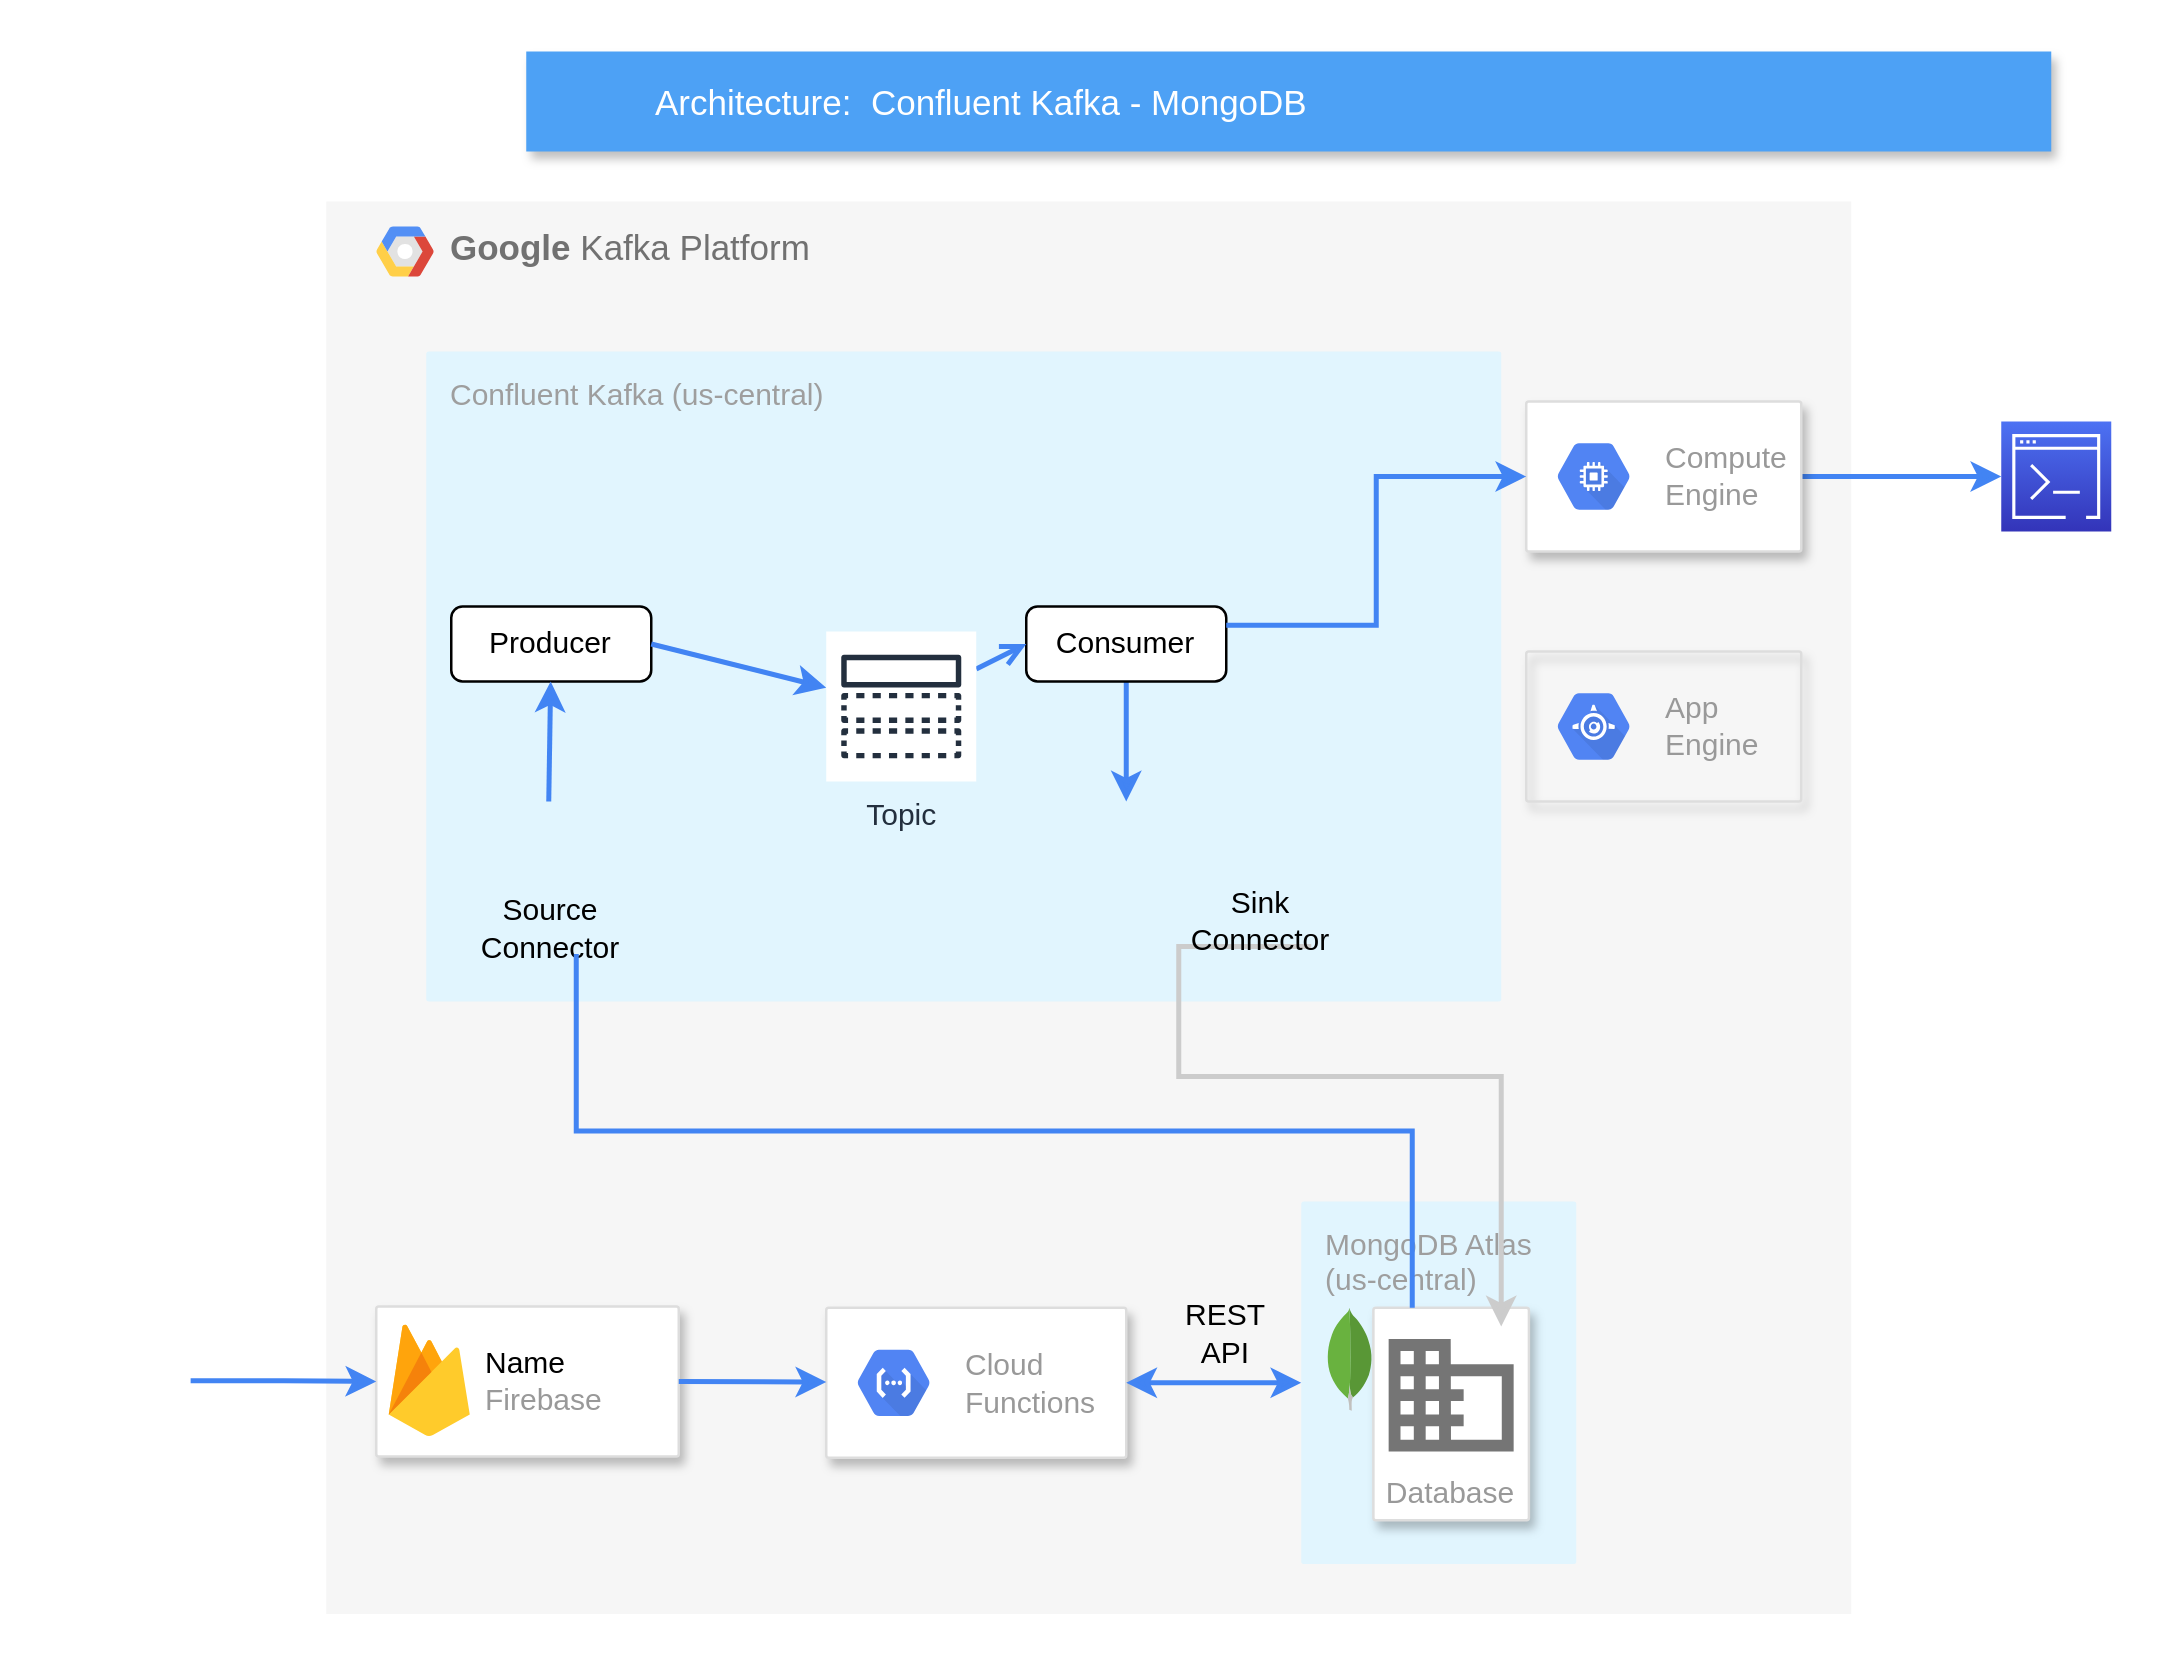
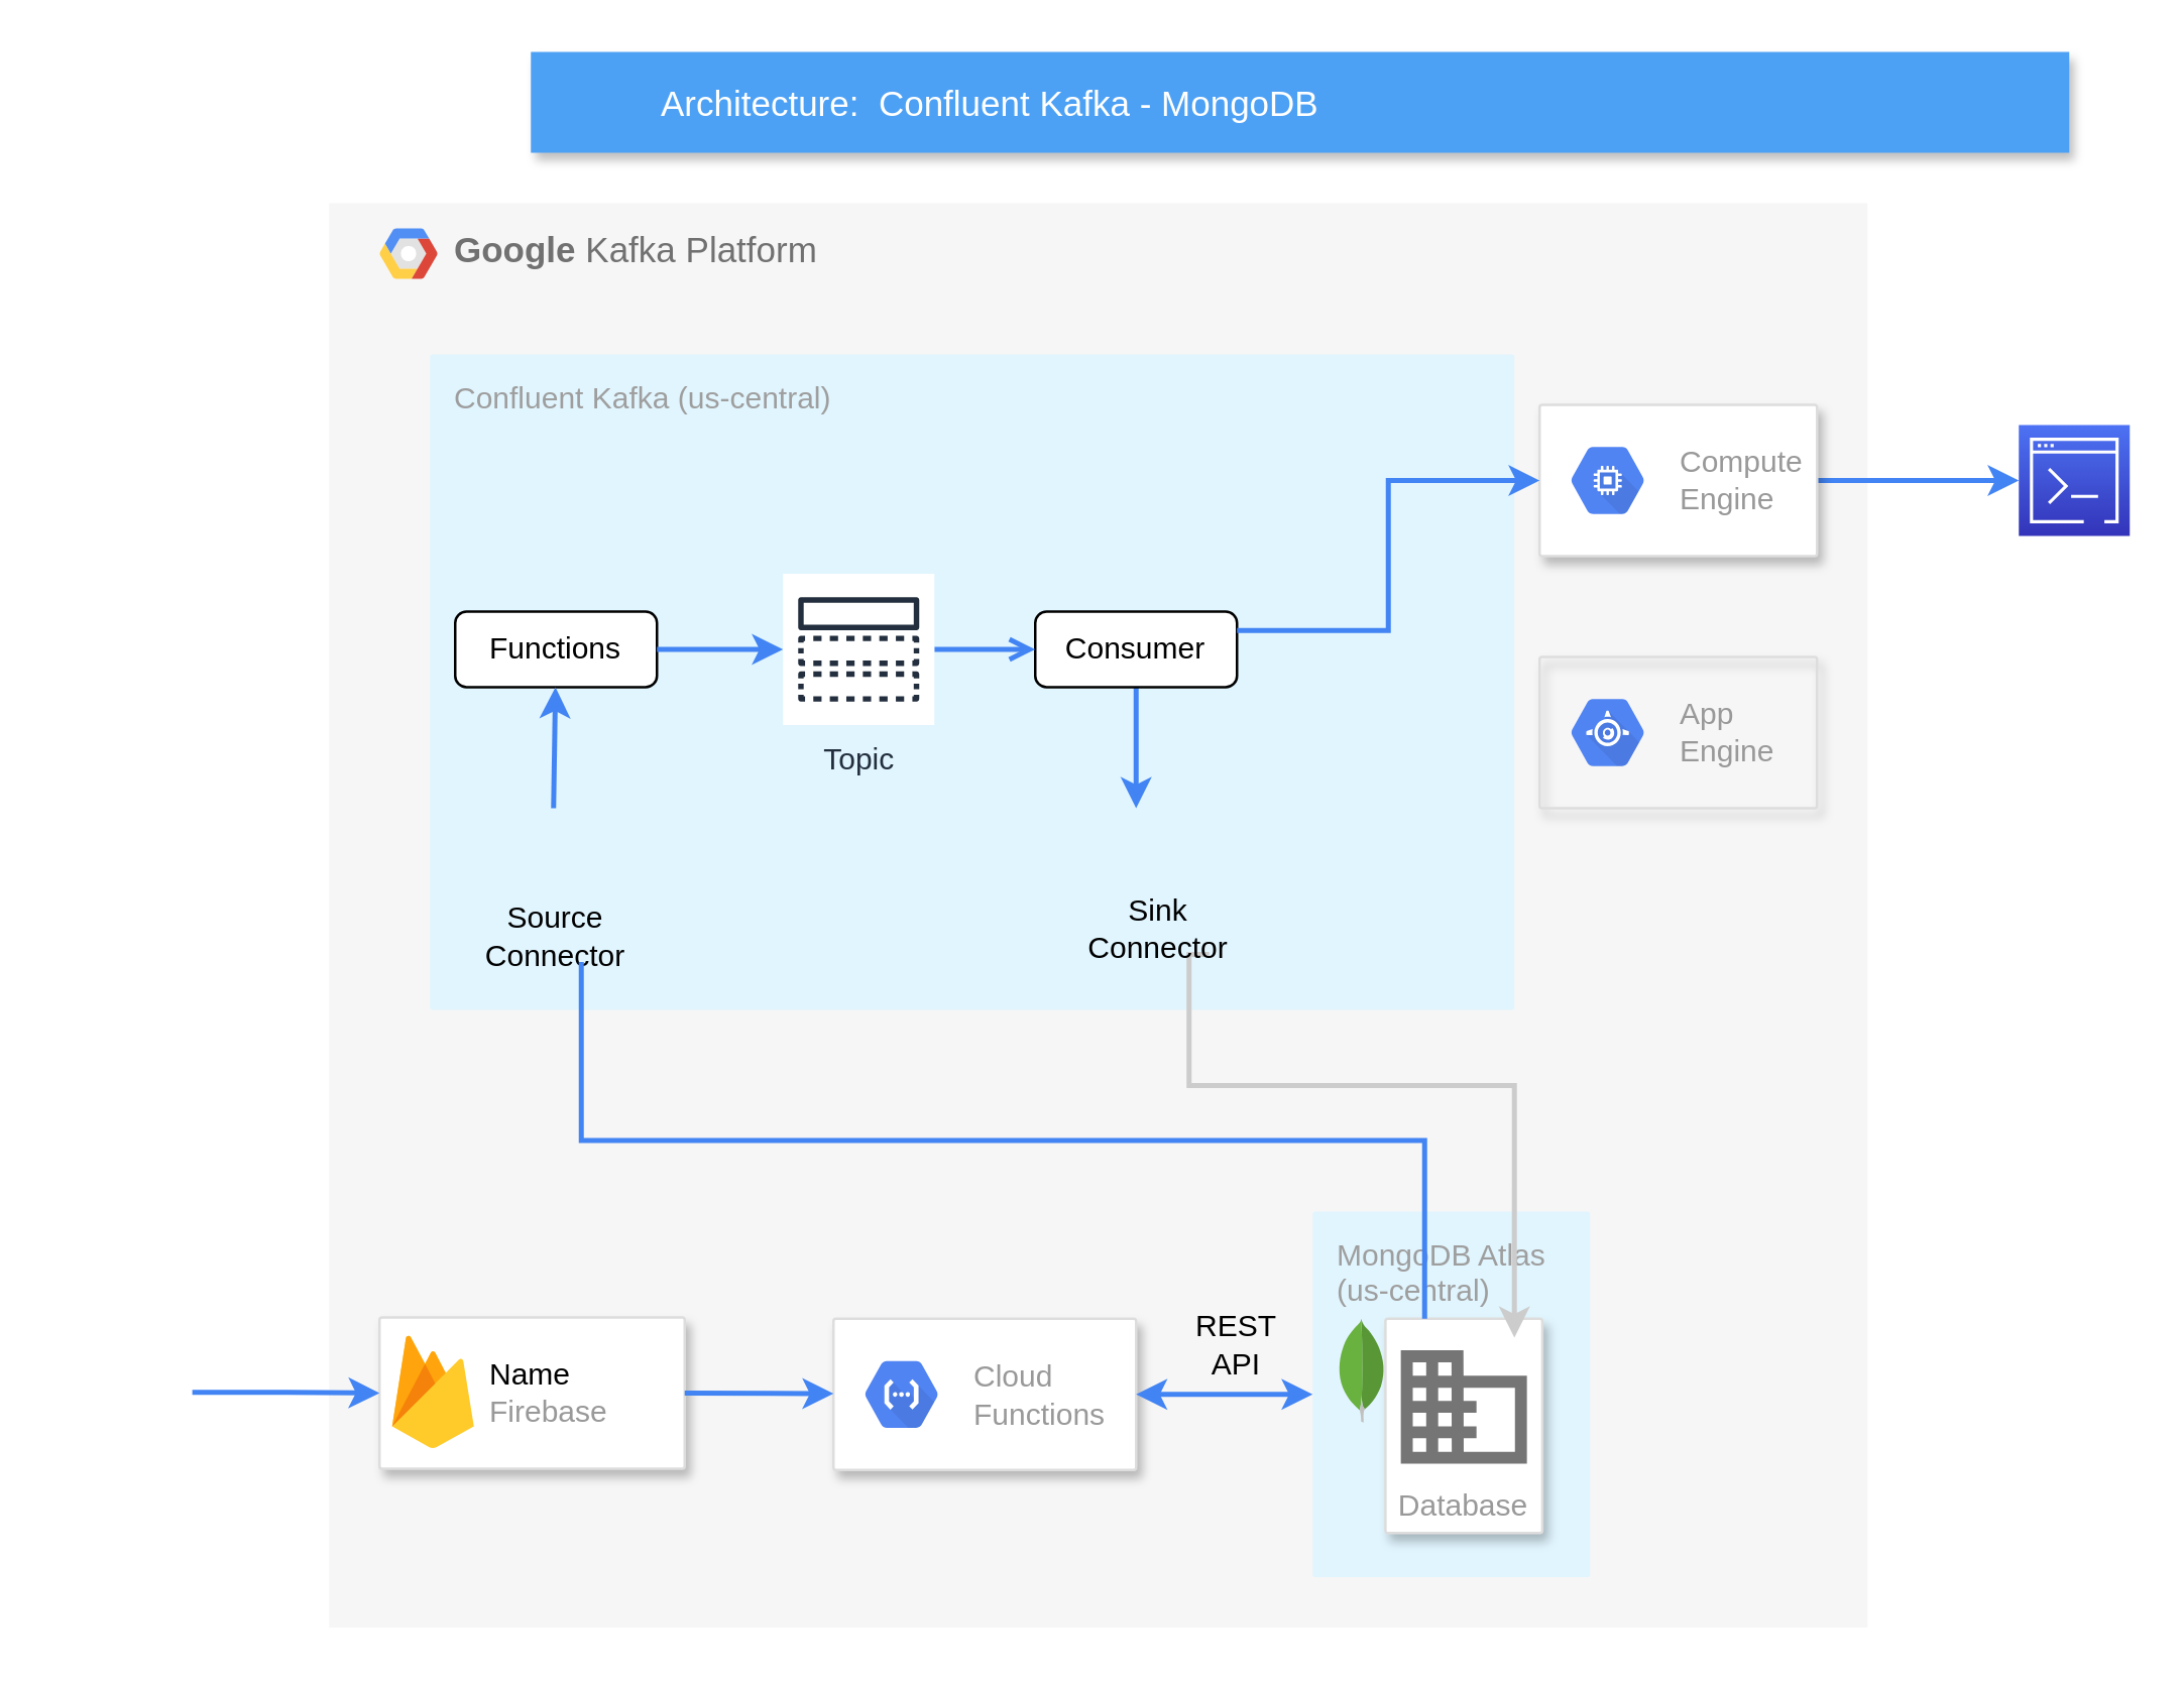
- <mxCell id="17" value="Producer" style="rounded=1;whiteSpace=wrap;html=1;" parent="2" vertex="1"><mxGeometry x="50" y="162" width="80" height="30" as="geometry" /></mxCell>
+ <mxCell id="17" value="Functions" style="rounded=1;whiteSpace=wrap;html=1;" parent="2" vertex="1"><mxGeometry x="50" y="162" width="80" height="30" as="geometry" /></mxCell>
- <mxCell id="23" value="Topic" style="outlineConnect=0;fontColor=#232F3E;gradientColor=none;strokeColor=#232F3E;fillColor=#ffffff;dashed=0;verticalLabelPosition=bottom;verticalAlign=top;align=center;html=1;fontSize=12;fontStyle=0;aspect=fixed;shape=mxgraph.aws4.resourceIcon;resIcon=mxgraph.aws4.topic;" parent="2" vertex="1"><mxGeometry x="200" y="172" width="60" height="60" as="geometry" /></mxCell>
+ <mxCell id="23" value="Topic" style="outlineConnect=0;fontColor=#232F3E;gradientColor=none;strokeColor=#232F3E;fillColor=#ffffff;dashed=0;verticalLabelPosition=bottom;verticalAlign=top;align=center;html=1;fontSize=12;fontStyle=0;aspect=fixed;shape=mxgraph.aws4.resourceIcon;resIcon=mxgraph.aws4.topic;" parent="2" vertex="1"><mxGeometry x="180" y="147" width="60" height="60" as="geometry" /></mxCell>
- <mxCell id="28" value="Sink Connector" style="text;html=1;strokeColor=none;fillColor=none;align=center;verticalAlign=middle;whiteSpace=wrap;rounded=0;" parent="2" vertex="1"><mxGeometry x="354" y="278" width="40" height="20" as="geometry" /></mxCell>
+ <mxCell id="28" value="Sink Connector" style="text;html=1;strokeColor=none;fillColor=none;align=center;verticalAlign=middle;whiteSpace=wrap;rounded=0;" parent="2" vertex="1"><mxGeometry x="309" y="278" width="40" height="20" as="geometry" /></mxCell>
